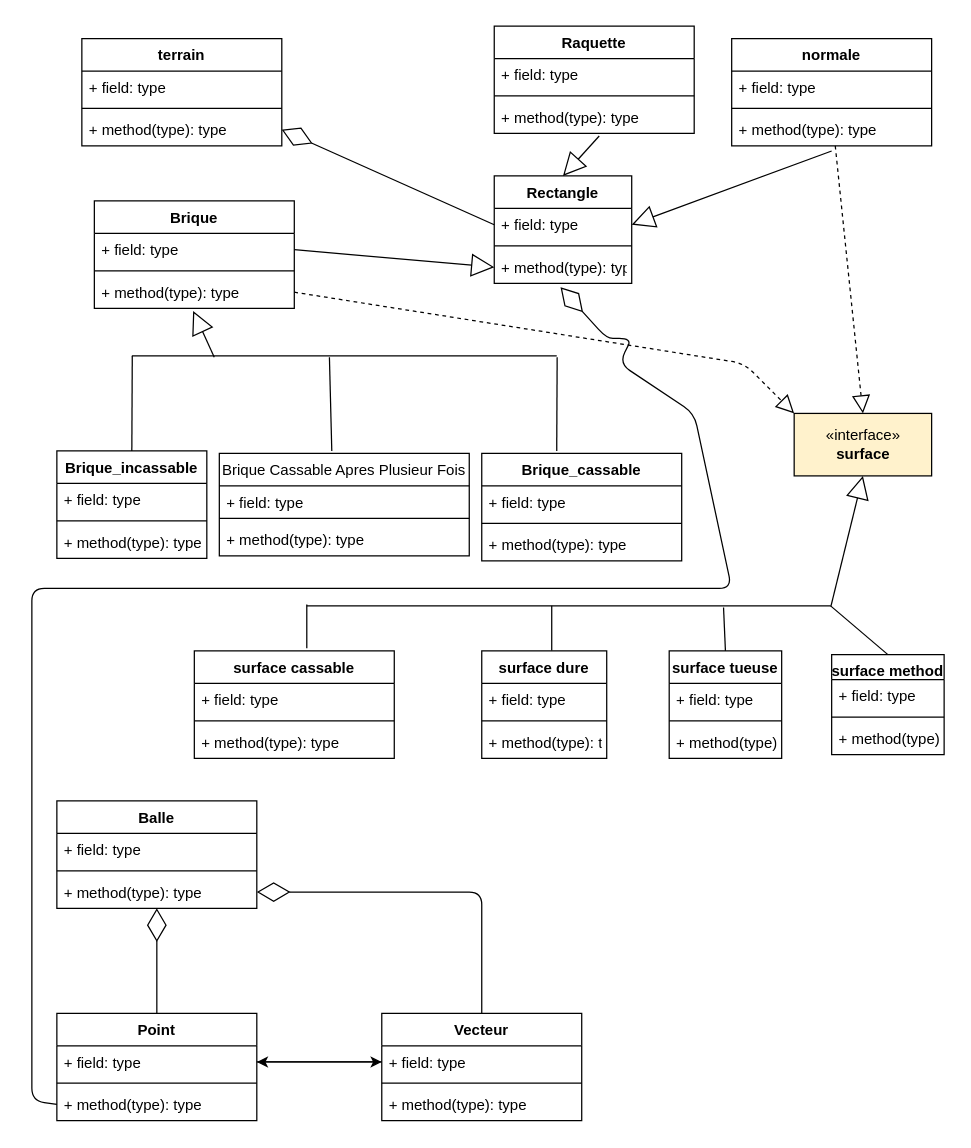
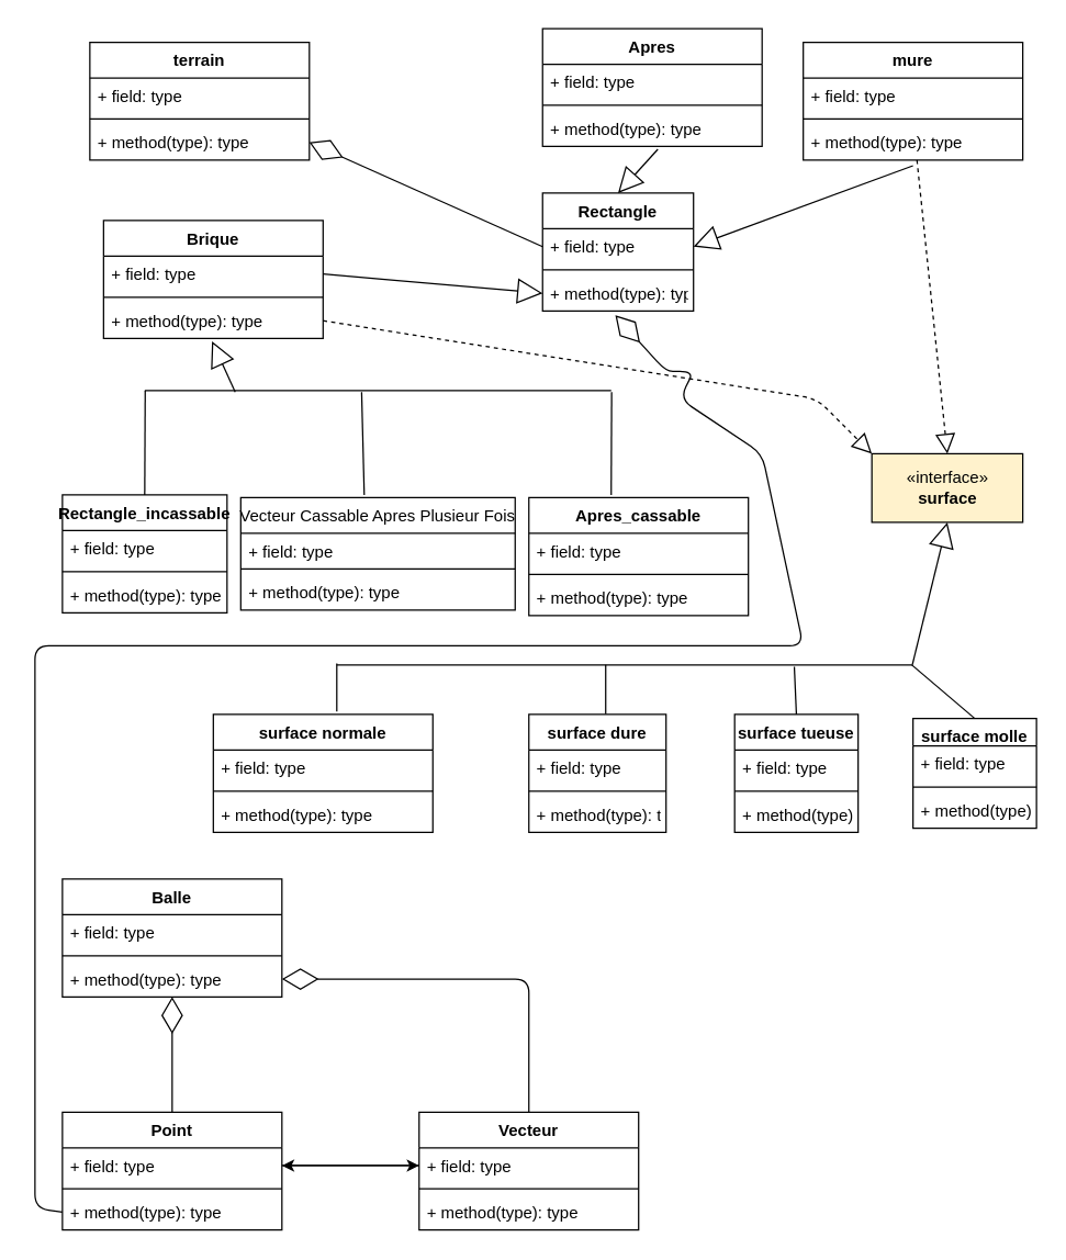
- <mxCell id="37" value="Raquette" style="swimlane;fontStyle=1;align=center;verticalAlign=top;childLayout=stackLayout;horizontal=1;startSize=26;horizontalStack=0;resizeParent=1;resizeParentMax=0;resizeLast=0;collapsible=1;marginBottom=0;" parent="1" vertex="1"><mxGeometry x="390" y="20" width="160" height="86" as="geometry" /></mxCell>
+ <mxCell id="37" value="Apres" style="swimlane;fontStyle=1;align=center;verticalAlign=top;childLayout=stackLayout;horizontal=1;startSize=26;horizontalStack=0;resizeParent=1;resizeParentMax=0;resizeLast=0;collapsible=1;marginBottom=0;" parent="1" vertex="1"><mxGeometry x="390" y="20" width="160" height="86" as="geometry" /></mxCell>
- <mxCell id="17" value="normale" style="swimlane;fontStyle=1;align=center;verticalAlign=top;childLayout=stackLayout;horizontal=1;startSize=26;horizontalStack=0;resizeParent=1;resizeParentMax=0;resizeLast=0;collapsible=1;marginBottom=0;" parent="1" vertex="1"><mxGeometry x="580" y="30" width="160" height="86" as="geometry" /></mxCell>
+ <mxCell id="17" value="mure" style="swimlane;fontStyle=1;align=center;verticalAlign=top;childLayout=stackLayout;horizontal=1;startSize=26;horizontalStack=0;resizeParent=1;resizeParentMax=0;resizeLast=0;collapsible=1;marginBottom=0;" parent="1" vertex="1"><mxGeometry x="580" y="30" width="160" height="86" as="geometry" /></mxCell>
- <mxCell id="21" value="Brique_incassable" style="swimlane;fontStyle=1;align=center;verticalAlign=top;childLayout=stackLayout;horizontal=1;startSize=26;horizontalStack=0;resizeParent=1;resizeParentMax=0;resizeLast=0;collapsible=1;marginBottom=0;" parent="1" vertex="1"><mxGeometry x="40" y="360" width="120" height="86" as="geometry" /></mxCell>
+ <mxCell id="21" value="Rectangle_incassable" style="swimlane;fontStyle=1;align=center;verticalAlign=top;childLayout=stackLayout;horizontal=1;startSize=26;horizontalStack=0;resizeParent=1;resizeParentMax=0;resizeLast=0;collapsible=1;marginBottom=0;" parent="1" vertex="1"><mxGeometry x="40" y="360" width="120" height="86" as="geometry" /></mxCell>
- <mxCell id="33" value="Brique Cassable Apres Plusieur Fois&#10;" style="swimlane;fontStyle=0;align=center;verticalAlign=top;childLayout=stackLayout;horizontal=1;startSize=26;horizontalStack=0;resizeParent=1;resizeParentMax=0;resizeLast=0;collapsible=1;marginBottom=0;" parent="1" vertex="1"><mxGeometry x="170" y="362" width="200" height="82" as="geometry" /></mxCell>
+ <mxCell id="33" value="Vecteur Cassable Apres Plusieur Fois&#10;" style="swimlane;fontStyle=0;align=center;verticalAlign=top;childLayout=stackLayout;horizontal=1;startSize=26;horizontalStack=0;resizeParent=1;resizeParentMax=0;resizeLast=0;collapsible=1;marginBottom=0;" parent="1" vertex="1"><mxGeometry x="170" y="362" width="200" height="82" as="geometry" /></mxCell>
- <mxCell id="29" value="Brique_cassable" style="swimlane;fontStyle=1;align=center;verticalAlign=top;childLayout=stackLayout;horizontal=1;startSize=26;horizontalStack=0;resizeParent=1;resizeParentMax=0;resizeLast=0;collapsible=1;marginBottom=0;" parent="1" vertex="1"><mxGeometry x="380" y="362" width="160" height="86" as="geometry" /></mxCell>
+ <mxCell id="29" value="Apres_cassable" style="swimlane;fontStyle=1;align=center;verticalAlign=top;childLayout=stackLayout;horizontal=1;startSize=26;horizontalStack=0;resizeParent=1;resizeParentMax=0;resizeLast=0;collapsible=1;marginBottom=0;" parent="1" vertex="1"><mxGeometry x="380" y="362" width="160" height="86" as="geometry" /></mxCell>
- <mxCell id="41" value="surface cassable" style="swimlane;fontStyle=1;align=center;verticalAlign=top;childLayout=stackLayout;horizontal=1;startSize=26;horizontalStack=0;resizeParent=1;resizeParentMax=0;resizeLast=0;collapsible=1;marginBottom=0;" parent="1" vertex="1"><mxGeometry x="150" y="520" width="160" height="86" as="geometry" /></mxCell>
+ <mxCell id="41" value="surface normale" style="swimlane;fontStyle=1;align=center;verticalAlign=top;childLayout=stackLayout;horizontal=1;startSize=26;horizontalStack=0;resizeParent=1;resizeParentMax=0;resizeLast=0;collapsible=1;marginBottom=0;" parent="1" vertex="1"><mxGeometry x="150" y="520" width="160" height="86" as="geometry" /></mxCell>
- <mxCell id="71" value="surface method" style="swimlane;fontStyle=1;align=center;verticalAlign=top;childLayout=stackLayout;horizontal=1;startSize=20;horizontalStack=0;resizeParent=1;resizeParentMax=0;resizeLast=0;collapsible=1;marginBottom=0;" parent="1" vertex="1"><mxGeometry x="660" y="523" width="90" height="80" as="geometry" /></mxCell>
+ <mxCell id="71" value="surface molle" style="swimlane;fontStyle=1;align=center;verticalAlign=top;childLayout=stackLayout;horizontal=1;startSize=20;horizontalStack=0;resizeParent=1;resizeParentMax=0;resizeLast=0;collapsible=1;marginBottom=0;" parent="1" vertex="1"><mxGeometry x="660" y="523" width="90" height="80" as="geometry" /></mxCell>
